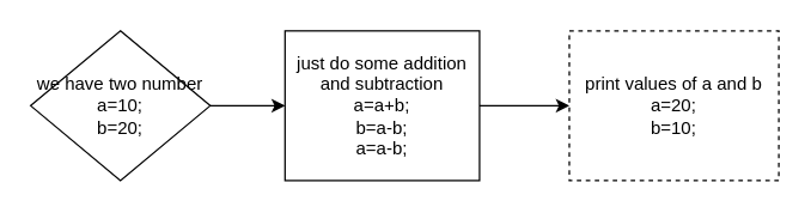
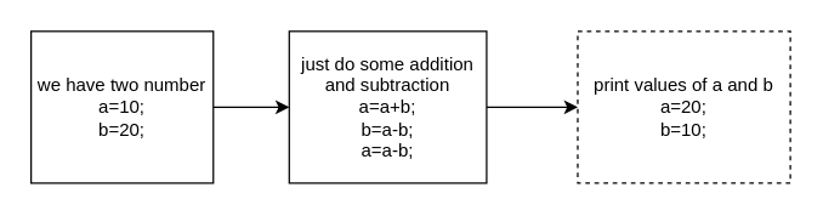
- <mxCell id="3" value="we have two number&lt;br&gt;a=10;&lt;br&gt;b=20;" style="rhombus;whiteSpace=wrap;html=1;" vertex="1" parent="1"><mxGeometry x="20" y="20" width="120" height="100" as="geometry" /></mxCell>
+ <mxCell id="3" value="we have two number&lt;br&gt;a=10;&lt;br&gt;b=20;" style="rounded=0;whiteSpace=wrap;html=1;" vertex="1" parent="1"><mxGeometry x="20" y="20" width="120" height="100" as="geometry" /></mxCell>
